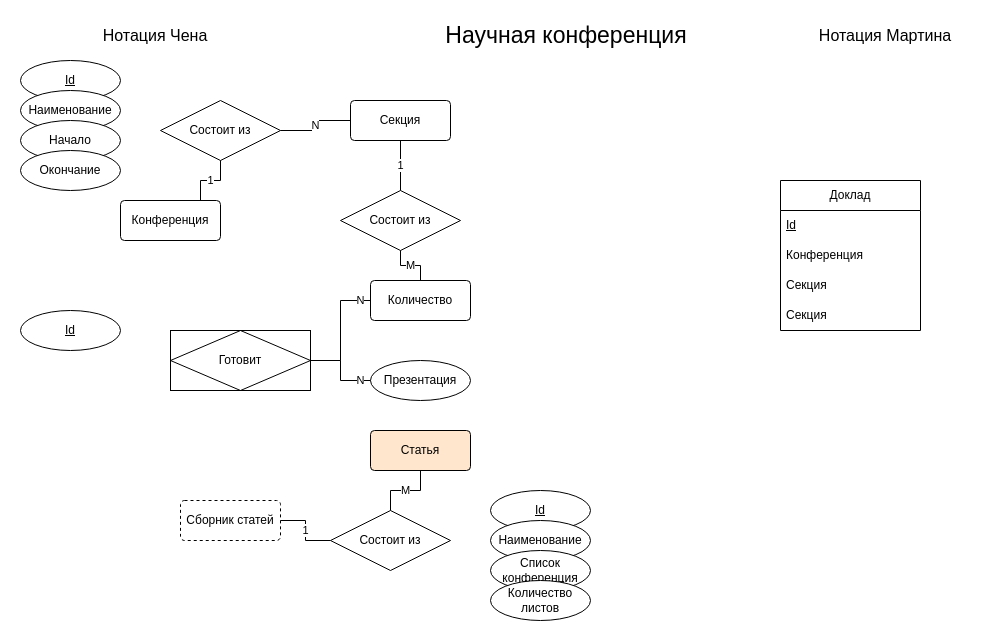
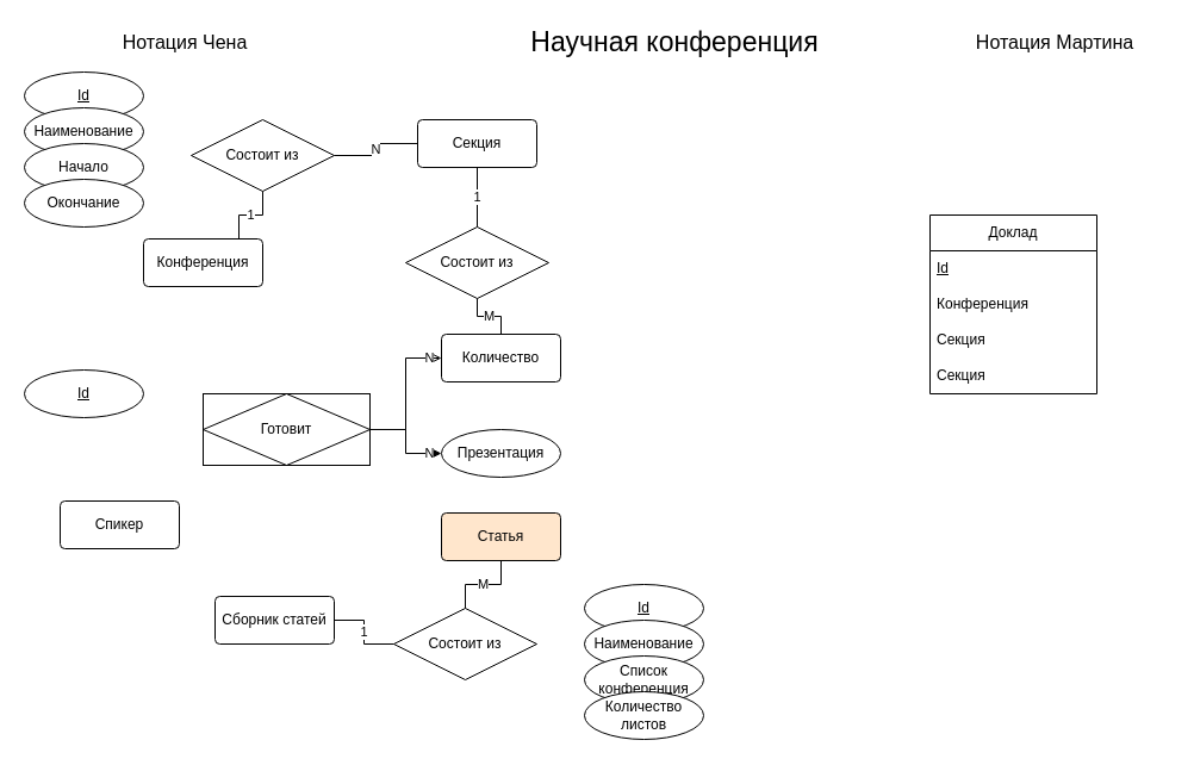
- <mxCell id="16" value="N" style="endArrow=none;html=1;rounded=0;edgeStyle=orthogonalEdgeStyle;" edge="1" parent="1" source="13" target="7"><mxGeometry x="0.833" relative="1" as="geometry"><mxPoint x="410" y="400" as="sourcePoint" /><mxPoint x="570" y="400" as="targetPoint" /><Array as="points"><mxPoint x="340" y="360" /><mxPoint x="340" y="300" /></Array><mxPoint as="offset" /></mxGeometry></mxCell>
+ <mxCell id="16" value="N" style="endArrow=open;html=1;rounded=0;edgeStyle=orthogonalEdgeStyle;" edge="1" parent="1" source="13" target="7"><mxGeometry x="0.833" relative="1" as="geometry"><mxPoint x="410" y="400" as="sourcePoint" /><mxPoint x="570" y="400" as="targetPoint" /><Array as="points"><mxPoint x="340" y="360" /><mxPoint x="340" y="300" /></Array><mxPoint as="offset" /></mxGeometry></mxCell>
- <mxCell id="15" value="N" style="endArrow=none;html=1;rounded=0;edgeStyle=orthogonalEdgeStyle;" edge="1" parent="1" source="13" target="12"><mxGeometry x="0.75" relative="1" as="geometry"><mxPoint x="300" y="430" as="sourcePoint" /><mxPoint x="360" y="500" as="targetPoint" /><Array as="points"><mxPoint x="340" y="360" /><mxPoint x="340" y="380" /></Array><mxPoint as="offset" /></mxGeometry></mxCell>
+ <mxCell id="15" value="N" style="endArrow=classic;html=1;rounded=0;edgeStyle=orthogonalEdgeStyle;" edge="1" parent="1" source="13" target="12"><mxGeometry x="0.75" relative="1" as="geometry"><mxPoint x="300" y="430" as="sourcePoint" /><mxPoint x="360" y="500" as="targetPoint" /><Array as="points"><mxPoint x="340" y="360" /><mxPoint x="340" y="380" /></Array><mxPoint as="offset" /></mxGeometry></mxCell>
+ <mxCell id="6" value="Спикер" style="rounded=1;arcSize=10;whiteSpace=wrap;html=1;align=center;" vertex="1" parent="1"><mxGeometry x="50" y="420" width="100" height="40" as="geometry" /></mxCell>
- <mxCell id="28" value="Сборник статей" style="rounded=1;arcSize=10;whiteSpace=wrap;html=1;align=center;dashed=1;" vertex="1" parent="1"><mxGeometry x="180" y="500" width="100" height="40" as="geometry" /></mxCell>
+ <mxCell id="28" value="Сборник статей" style="rounded=1;arcSize=10;whiteSpace=wrap;html=1;align=center;" vertex="1" parent="1"><mxGeometry x="180" y="500" width="100" height="40" as="geometry" /></mxCell>
